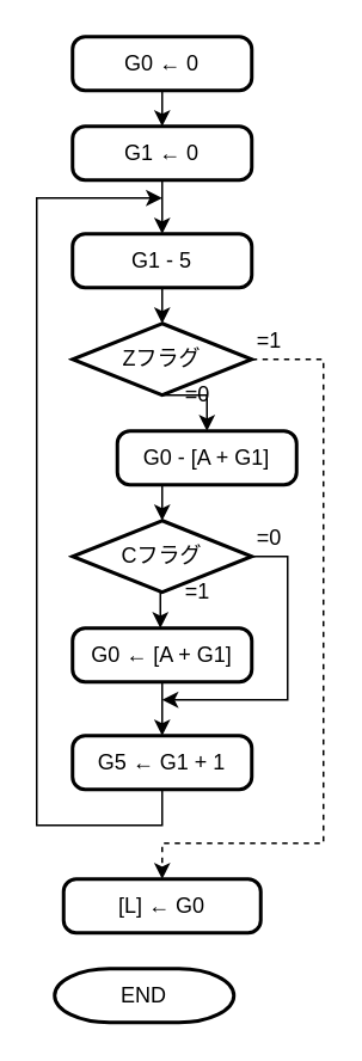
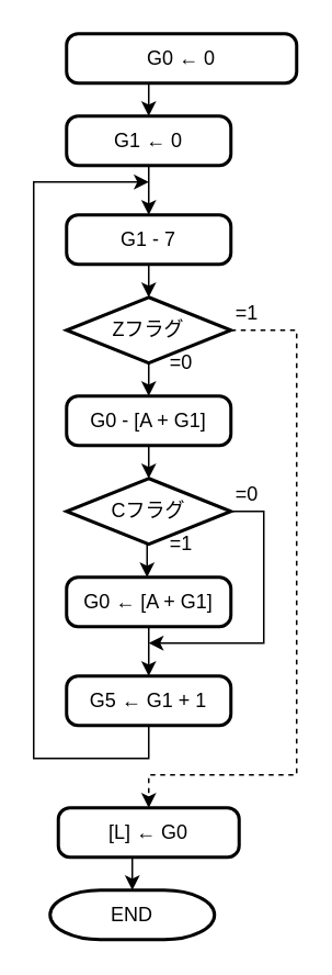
- <mxCell id="3" value="G0 ← 0" style="rounded=1;whiteSpace=wrap;html=1;absoluteArcSize=1;arcSize=14;strokeWidth=2;" parent="1" vertex="1"><mxGeometry x="40" y="20" width="100" height="30" as="geometry" /></mxCell>
+ <mxCell id="3" value="G0 ← 0" style="rounded=1;whiteSpace=wrap;html=1;absoluteArcSize=1;arcSize=14;strokeWidth=2;" parent="1" vertex="1"><mxGeometry x="40" y="20" width="140" height="30" as="geometry" /></mxCell>
- <mxCell id="5" value="G1 - 5" style="rounded=1;whiteSpace=wrap;html=1;absoluteArcSize=1;arcSize=14;strokeWidth=2;" parent="1" vertex="1"><mxGeometry x="40" y="130" width="100" height="30" as="geometry" /></mxCell>
+ <mxCell id="5" value="G1 - 7" style="rounded=1;whiteSpace=wrap;html=1;absoluteArcSize=1;arcSize=14;strokeWidth=2;" parent="1" vertex="1"><mxGeometry x="40" y="130" width="100" height="30" as="geometry" /></mxCell>
- <mxCell id="11" value="G0 - [A + G1]" style="rounded=1;whiteSpace=wrap;html=1;absoluteArcSize=1;arcSize=14;strokeWidth=2;" parent="1" vertex="1"><mxGeometry x="65" y="240" width="100" height="30" as="geometry" /></mxCell>
+ <mxCell id="11" value="G0 - [A + G1]" style="rounded=1;whiteSpace=wrap;html=1;absoluteArcSize=1;arcSize=14;strokeWidth=2;" parent="1" vertex="1"><mxGeometry x="40" y="240" width="100" height="30" as="geometry" /></mxCell>
+ <mxCell id="13" style="edgeStyle=orthogonalEdgeStyle;rounded=0;orthogonalLoop=1;jettySize=auto;html=1;exitX=0.5;exitY=1;exitDx=0;exitDy=0;entryX=0.5;entryY=0;entryDx=0;entryDy=0;entryPerimeter=0;" parent="1" source="14" target="15" edge="1"><mxGeometry relative="1" as="geometry" /></mxCell>
